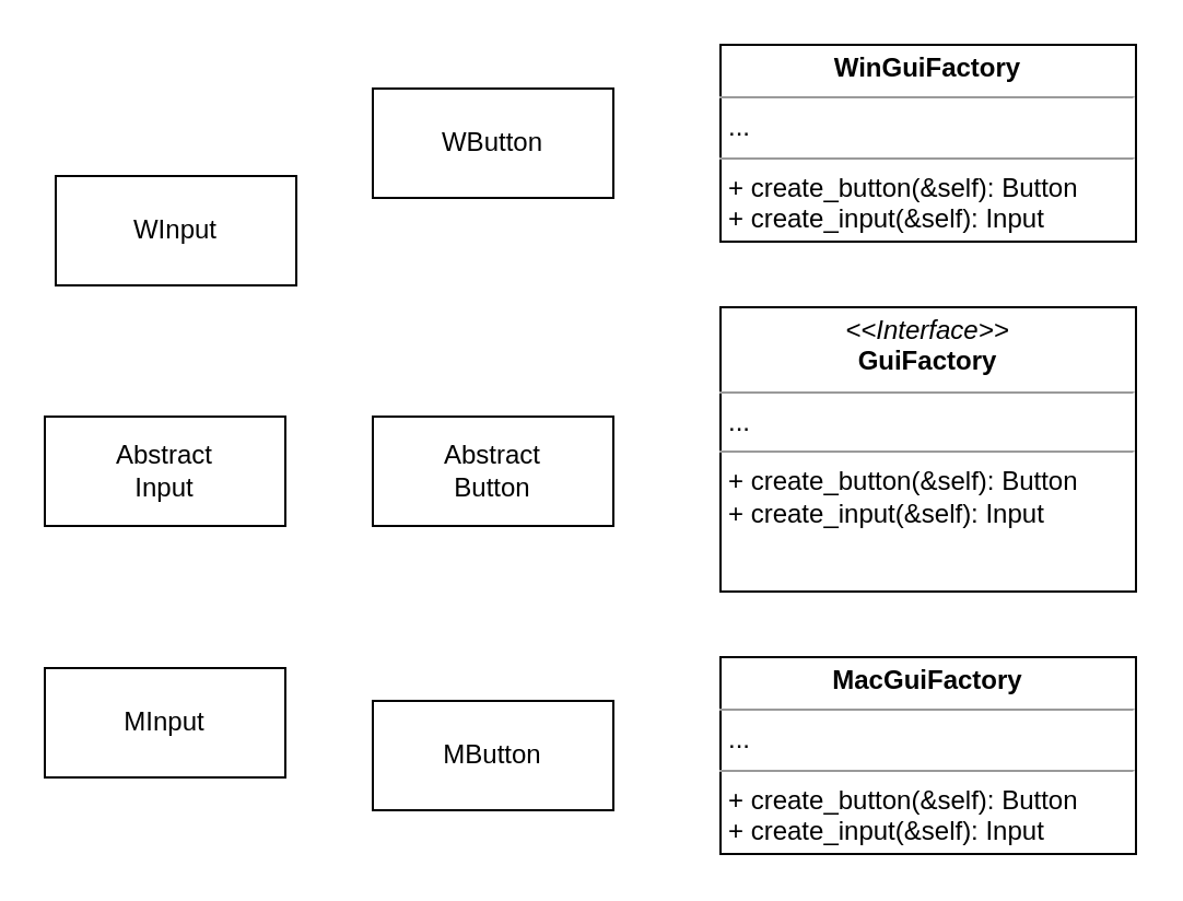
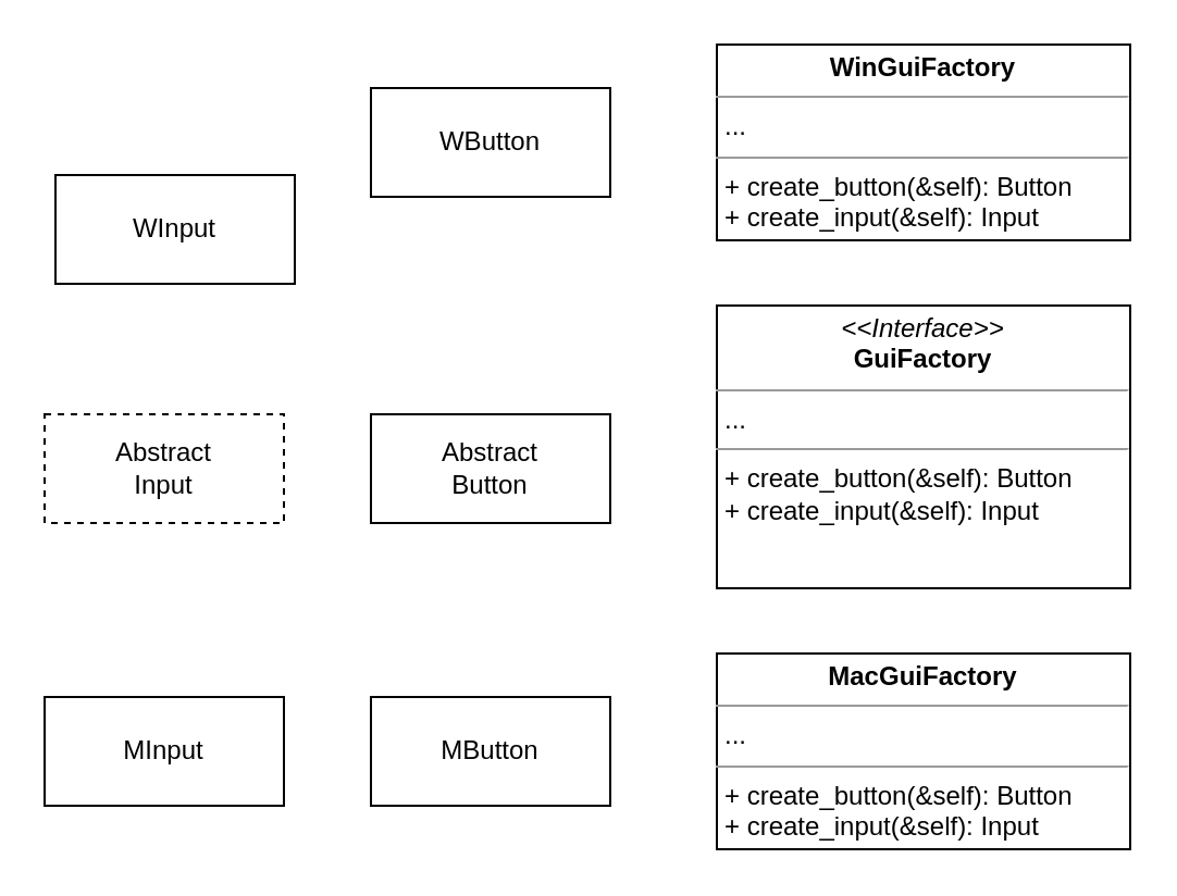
- <mxCell id="6" value="Abstract&lt;br&gt;Input" style="html=1;whiteSpace=wrap;" vertex="1" parent="1"><mxGeometry x="20" y="190" width="110" height="50" as="geometry" /></mxCell>
+ <mxCell id="6" value="Abstract&lt;br&gt;Input" style="html=1;whiteSpace=wrap;dashed=1;" vertex="1" parent="1"><mxGeometry x="20" y="190" width="110" height="50" as="geometry" /></mxCell>
- <mxCell id="10" value="MInput" style="html=1;whiteSpace=wrap;" vertex="1" parent="1"><mxGeometry x="20" y="305" width="110" height="50" as="geometry" /></mxCell>
+ <mxCell id="10" value="MInput" style="html=1;whiteSpace=wrap;" vertex="1" parent="1"><mxGeometry x="20" y="320" width="110" height="50" as="geometry" /></mxCell>
